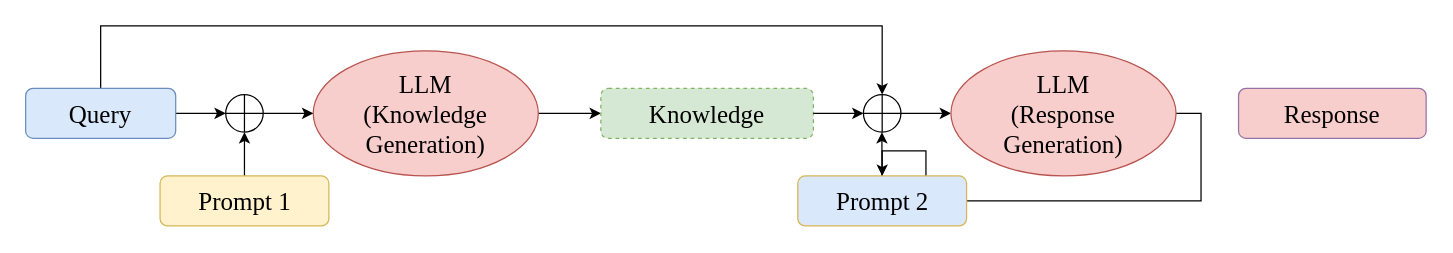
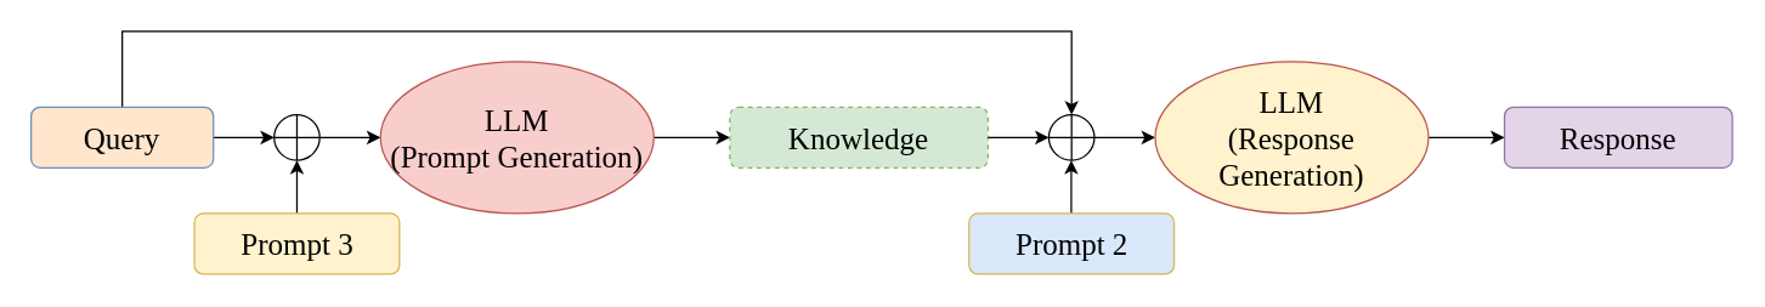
- <mxCell id="4" value="&lt;font style=&quot;font-size: 20px;&quot; face=&quot;Georgia&quot;&gt;Query&lt;/font&gt;" style="rounded=1;whiteSpace=wrap;html=1;fillColor=#dae8fc;strokeColor=#6c8ebf;" vertex="1" parent="1"><mxGeometry x="20" y="70" width="120" height="40" as="geometry" /></mxCell>
+ <mxCell id="4" value="&lt;font style=&quot;font-size: 20px;&quot; face=&quot;Georgia&quot;&gt;Query&lt;/font&gt;" style="rounded=1;whiteSpace=wrap;html=1;fillColor=#ffe6cc;strokeColor=#6c8ebf;" vertex="1" parent="1"><mxGeometry x="20" y="70" width="120" height="40" as="geometry" /></mxCell>
- <mxCell id="6" value="&lt;font face=&quot;Georgia&quot; style=&quot;font-size: 20px;&quot;&gt;LLM&lt;br&gt;&lt;font style=&quot;font-size: 20px;&quot;&gt;(Knowledge Generation)&lt;/font&gt;&lt;/font&gt;" style="ellipse;whiteSpace=wrap;html=1;fillColor=#f8cecc;strokeColor=#b85450;" vertex="1" parent="1"><mxGeometry x="250" y="40" width="180" height="100" as="geometry" /></mxCell>
+ <mxCell id="6" value="&lt;font face=&quot;Georgia&quot; style=&quot;font-size: 20px;&quot;&gt;LLM&lt;br&gt;&lt;font style=&quot;font-size: 20px;&quot;&gt;(Prompt Generation)&lt;/font&gt;&lt;/font&gt;" style="ellipse;whiteSpace=wrap;html=1;fillColor=#f8cecc;strokeColor=#b85450;" vertex="1" parent="1"><mxGeometry x="250" y="40" width="180" height="100" as="geometry" /></mxCell>
- <mxCell id="16" value="&lt;font face=&quot;Georgia&quot; style=&quot;font-size: 20px;&quot;&gt;LLM&lt;br&gt;&lt;font style=&quot;font-size: 20px;&quot;&gt;(Response Generation)&lt;/font&gt;&lt;/font&gt;" style="ellipse;whiteSpace=wrap;html=1;fillColor=#f8cecc;strokeColor=#b85450;" vertex="1" parent="1"><mxGeometry x="760" y="40" width="180" height="100" as="geometry" /></mxCell>
+ <mxCell id="16" value="&lt;font face=&quot;Georgia&quot; style=&quot;font-size: 20px;&quot;&gt;LLM&lt;br&gt;&lt;font style=&quot;font-size: 20px;&quot;&gt;(Response Generation)&lt;/font&gt;&lt;/font&gt;" style="ellipse;whiteSpace=wrap;html=1;fillColor=#fff2cc;strokeColor=#b85450;" vertex="1" parent="1"><mxGeometry x="760" y="40" width="180" height="100" as="geometry" /></mxCell>
- <mxCell id="18" value="&lt;font style=&quot;font-size: 20px;&quot; face=&quot;Georgia&quot;&gt;Response&lt;/font&gt;" style="rounded=1;whiteSpace=wrap;html=1;fillColor=#f8cecc;strokeColor=#9673a6;" vertex="1" parent="1"><mxGeometry x="990" y="70" width="150" height="40" as="geometry" /></mxCell>
+ <mxCell id="18" value="&lt;font style=&quot;font-size: 20px;&quot; face=&quot;Georgia&quot;&gt;Response&lt;/font&gt;" style="rounded=1;whiteSpace=wrap;html=1;fillColor=#e1d5e7;strokeColor=#9673a6;" vertex="1" parent="1"><mxGeometry x="990" y="70" width="150" height="40" as="geometry" /></mxCell>
- <mxCell id="10" value="&lt;font style=&quot;font-size: 20px;&quot;&gt;&lt;font face=&quot;Georgia&quot;&gt;Prompt 1&lt;/font&gt;&lt;br&gt;&lt;/font&gt;" style="rounded=1;whiteSpace=wrap;html=1;fillColor=#fff2cc;strokeColor=#d6b656;" vertex="1" parent="1"><mxGeometry x="127.5" y="140" width="135" height="40" as="geometry" /></mxCell>
+ <mxCell id="10" value="&lt;font style=&quot;font-size: 20px;&quot;&gt;&lt;font face=&quot;Georgia&quot;&gt;Prompt 3&lt;/font&gt;&lt;br&gt;&lt;/font&gt;" style="rounded=1;whiteSpace=wrap;html=1;fillColor=#fff2cc;strokeColor=#d6b656;" vertex="1" parent="1"><mxGeometry x="127.5" y="140" width="135" height="40" as="geometry" /></mxCell>
- <mxCell id="15" style="edgeStyle=orthogonalEdgeStyle;rounded=0;orthogonalLoop=1;jettySize=auto;html=1;exitX=1;exitY=0.5;exitDx=0;exitDy=0;" edge="1" parent="1" source="16" target="19"><mxGeometry relative="1" as="geometry" /></mxCell>
+ <mxCell id="15" style="edgeStyle=orthogonalEdgeStyle;rounded=0;orthogonalLoop=1;jettySize=auto;html=1;exitX=1;exitY=0.5;exitDx=0;exitDy=0;entryX=0;entryY=0.5;entryDx=0;entryDy=0;" edge="1" parent="1" source="16" target="18"><mxGeometry relative="1" as="geometry" /></mxCell>
